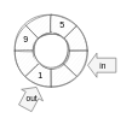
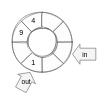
+ <mxCell id="14" value="4" style="text;html=1;align=center;verticalAlign=middle;resizable=0;points=[];autosize=1;" vertex="1" parent="1"><mxGeometry x="45" y="25" width="20" height="20" as="geometry" /></mxCell>
- <mxCell id="15" value="5" style="text;html=1;align=center;verticalAlign=middle;resizable=0;points=[];autosize=1;" vertex="1" parent="1"><mxGeometry x="75" y="25" width="20" height="20" as="geometry" /></mxCell>
